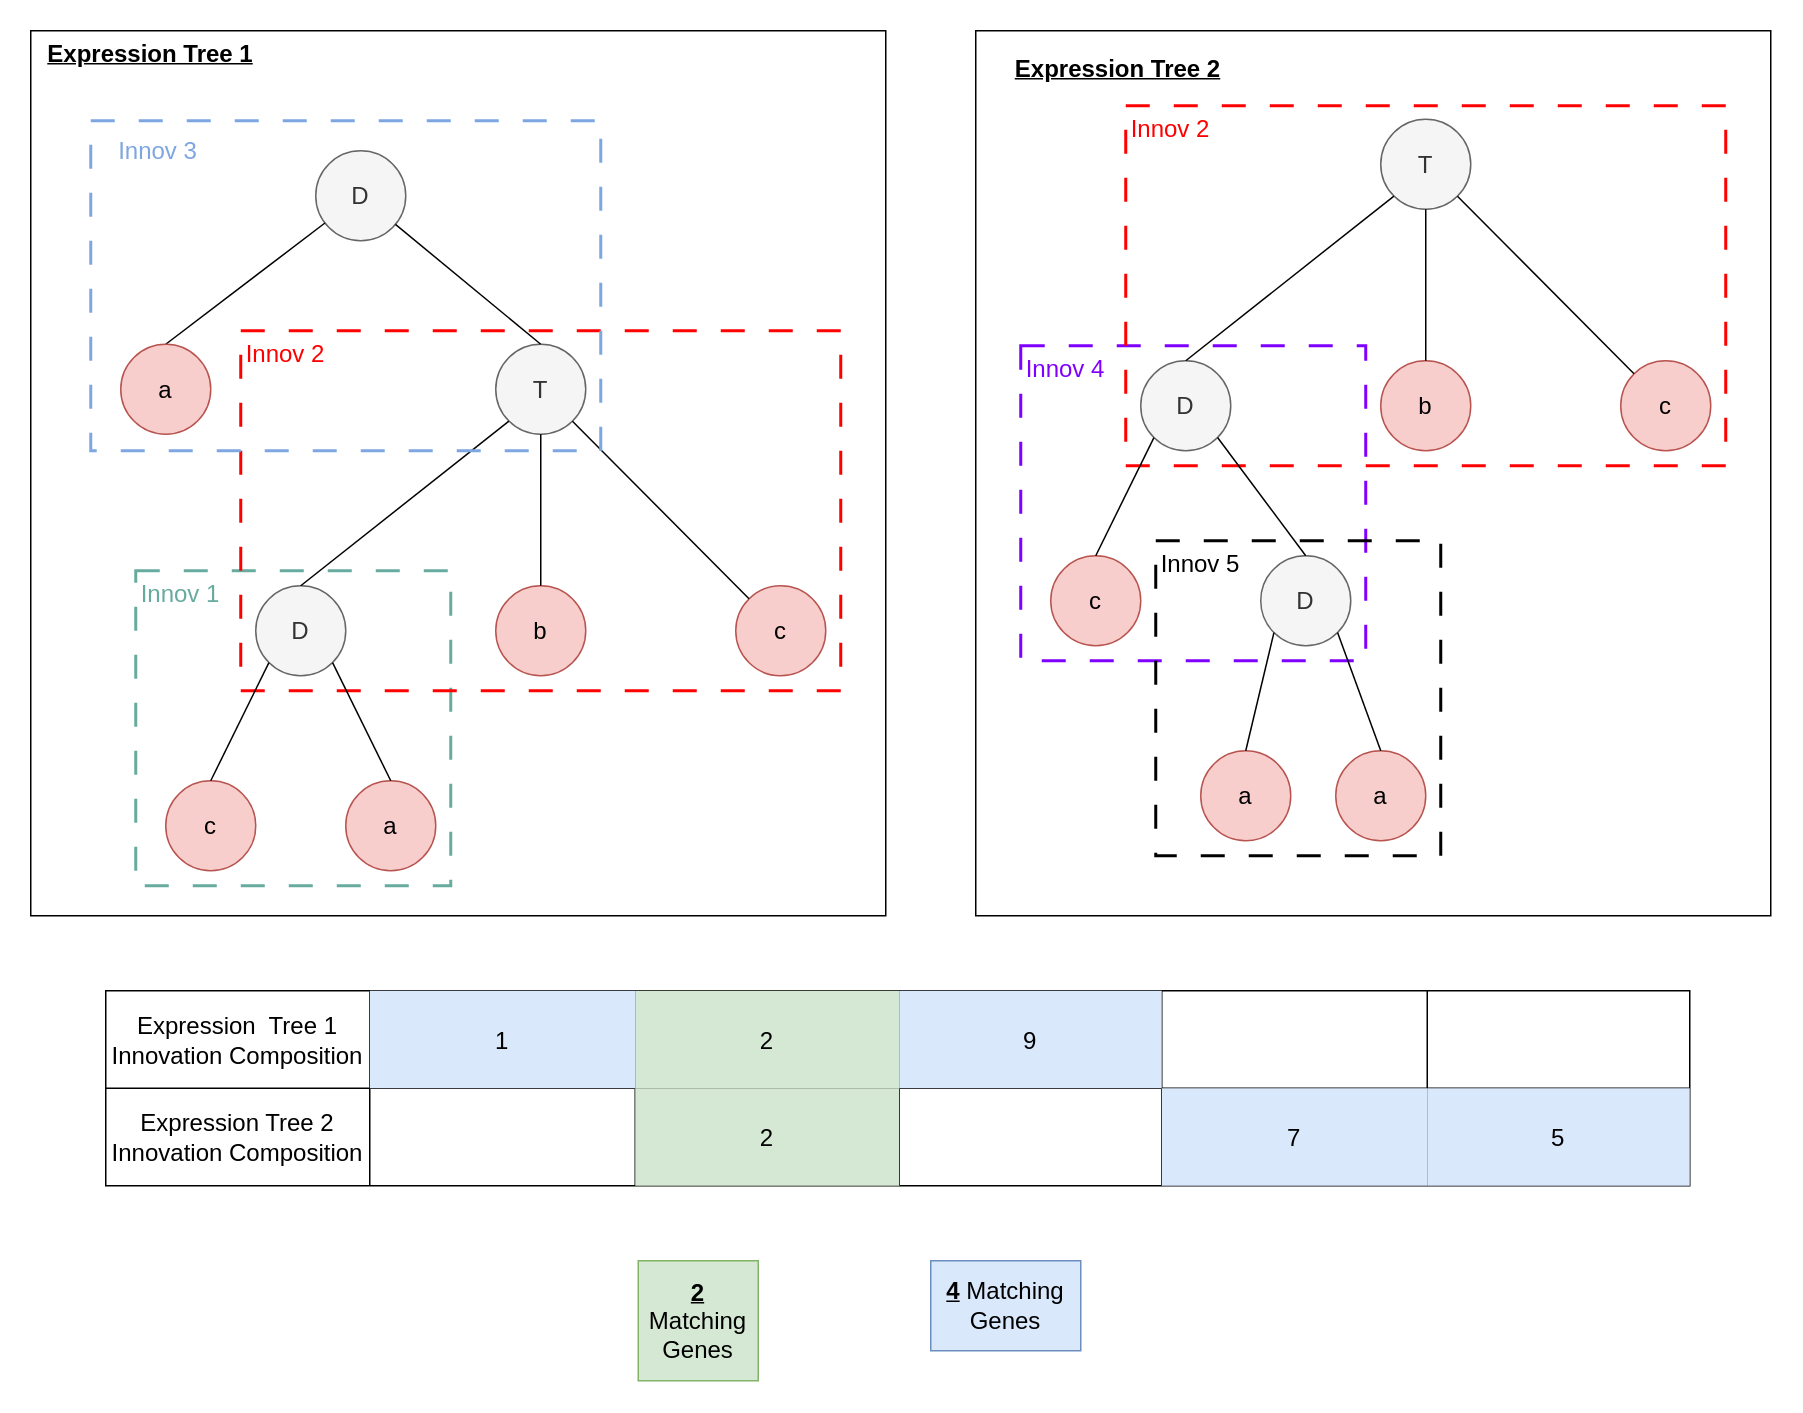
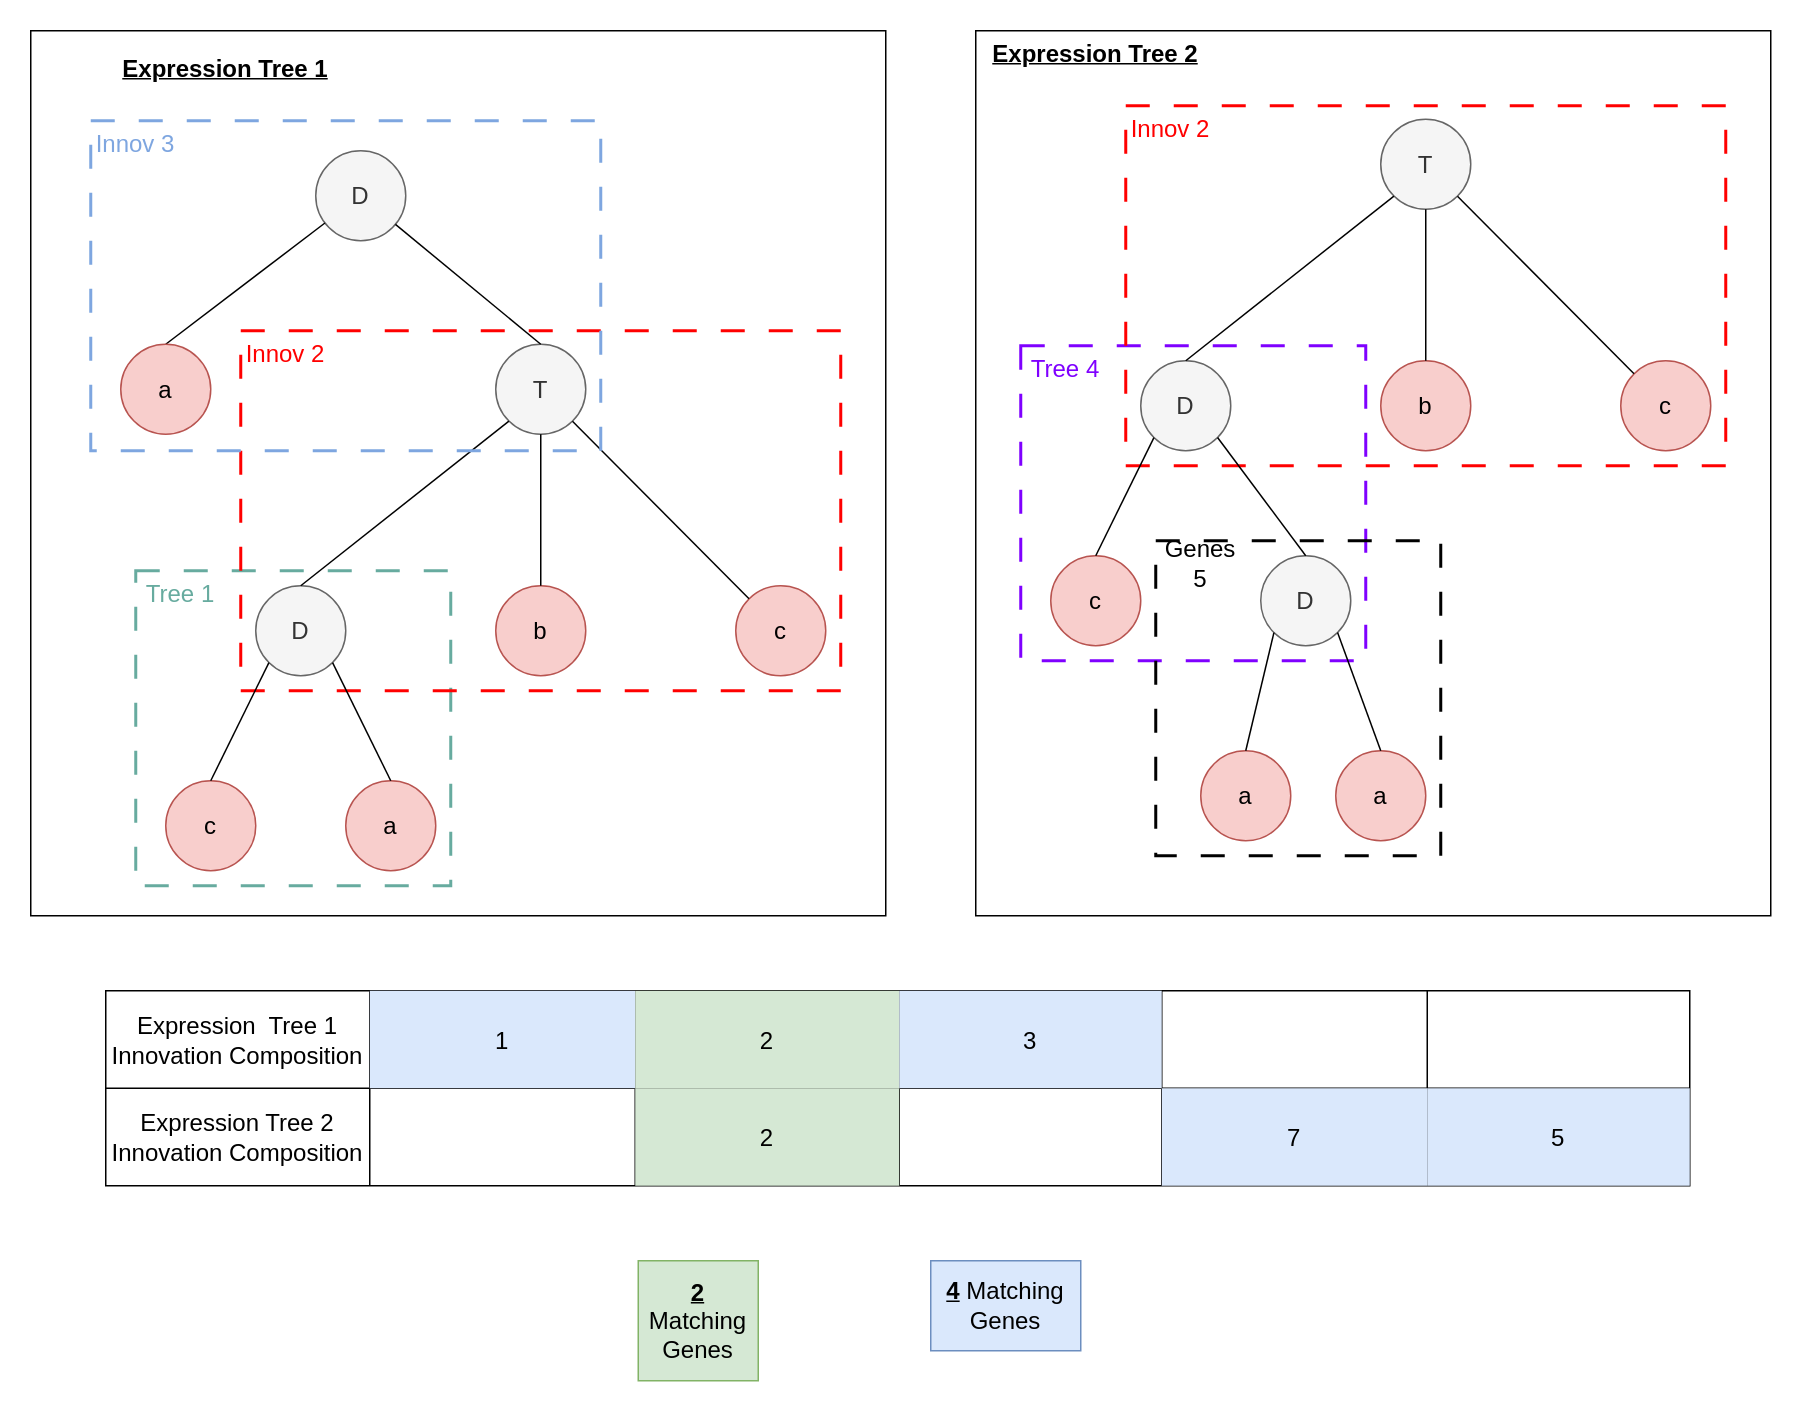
- <mxCell id="46" value="Expression Tree 1" style="text;strokeColor=none;align=center;fillColor=none;html=1;verticalAlign=middle;whiteSpace=wrap;rounded=0;fontSize=16;fontStyle=5" vertex="1" parent="1"><mxGeometry x="30" y="20" width="140" height="30" as="geometry" /></mxCell>
+ <mxCell id="46" value="Expression Tree 1" style="text;strokeColor=none;align=center;fillColor=none;html=1;verticalAlign=middle;whiteSpace=wrap;rounded=0;fontSize=16;fontStyle=5" vertex="1" parent="1"><mxGeometry x="80" y="30" width="140" height="30" as="geometry" /></mxCell>
- <mxCell id="47" value="Expression Tree 2" style="text;strokeColor=none;align=center;fillColor=none;html=1;verticalAlign=middle;whiteSpace=wrap;rounded=0;fontSize=16;fontStyle=5" vertex="1" parent="1"><mxGeometry x="675" y="30" width="140" height="30" as="geometry" /></mxCell>
+ <mxCell id="47" value="Expression Tree 2" style="text;strokeColor=none;align=center;fillColor=none;html=1;verticalAlign=middle;whiteSpace=wrap;rounded=0;fontSize=16;fontStyle=5" vertex="1" parent="1"><mxGeometry x="660" y="20" width="140" height="30" as="geometry" /></mxCell>
- <mxCell id="18" value="Innov 3" style="text;html=1;align=center;verticalAlign=middle;whiteSpace=wrap;rounded=0;fontSize=16;fontColor=#7EA6E0;" parent="1" vertex="1"><mxGeometry x="75" y="85" width="60" height="30" as="geometry" /></mxCell>
+ <mxCell id="18" value="Innov 3" style="text;html=1;align=center;verticalAlign=middle;whiteSpace=wrap;rounded=0;fontSize=16;fontColor=#7EA6E0;" parent="1" vertex="1"><mxGeometry x="60" y="80" width="60" height="30" as="geometry" /></mxCell>
- <mxCell id="39" value="&lt;span style=&quot;color: rgb(127, 0, 255);&quot;&gt;Innov 4&lt;/span&gt;" style="text;html=1;align=center;verticalAlign=middle;whiteSpace=wrap;rounded=0;fontSize=16;fontColor=#67AB9F;" vertex="1" parent="1"><mxGeometry x="680" y="230" width="60" height="30" as="geometry" /></mxCell>
+ <mxCell id="39" value="&lt;span style=&quot;color: rgb(127, 0, 255);&quot;&gt;Tree 4&lt;/span&gt;" style="text;html=1;align=center;verticalAlign=middle;whiteSpace=wrap;rounded=0;fontSize=16;fontColor=#67AB9F;" vertex="1" parent="1"><mxGeometry x="680" y="230" width="60" height="30" as="geometry" /></mxCell>
- <mxCell id="45" value="&lt;span style=&quot;&quot;&gt;Innov 5&lt;/span&gt;" style="text;html=1;align=center;verticalAlign=middle;whiteSpace=wrap;rounded=0;fontSize=16;fontColor=#000000;" vertex="1" parent="1"><mxGeometry x="770" y="360" width="60" height="30" as="geometry" /></mxCell>
+ <mxCell id="45" value="&lt;span style=&quot;&quot;&gt;Genes 5&lt;/span&gt;" style="text;html=1;align=center;verticalAlign=middle;whiteSpace=wrap;rounded=0;fontSize=16;fontColor=#000000;" vertex="1" parent="1"><mxGeometry x="770" y="360" width="60" height="30" as="geometry" /></mxCell>
- <mxCell id="24" value="Innov 1" style="text;html=1;align=center;verticalAlign=middle;whiteSpace=wrap;rounded=0;fontSize=16;fontColor=#67AB9F;" parent="1" vertex="1"><mxGeometry x="90" y="380" width="60" height="30" as="geometry" /></mxCell>
+ <mxCell id="24" value="Tree 1" style="text;html=1;align=center;verticalAlign=middle;whiteSpace=wrap;rounded=0;fontSize=16;fontColor=#67AB9F;" parent="1" vertex="1"><mxGeometry x="90" y="380" width="60" height="30" as="geometry" /></mxCell>
- <mxCell id="53" value="9" style="shape=partialRectangle;html=1;whiteSpace=wrap;connectable=0;strokeColor=#6c8ebf;overflow=hidden;fillColor=#dae8fc;top=0;left=0;bottom=0;right=0;pointerEvents=1;fontSize=16;" vertex="1" parent="49"><mxGeometry x="529" width="175" height="65" as="geometry"><mxRectangle width="175" height="65" as="alternateBounds" /></mxGeometry></mxCell>
+ <mxCell id="53" value="3" style="shape=partialRectangle;html=1;whiteSpace=wrap;connectable=0;strokeColor=#6c8ebf;overflow=hidden;fillColor=#dae8fc;top=0;left=0;bottom=0;right=0;pointerEvents=1;fontSize=16;" vertex="1" parent="49"><mxGeometry x="529" width="175" height="65" as="geometry"><mxRectangle width="175" height="65" as="alternateBounds" /></mxGeometry></mxCell>
